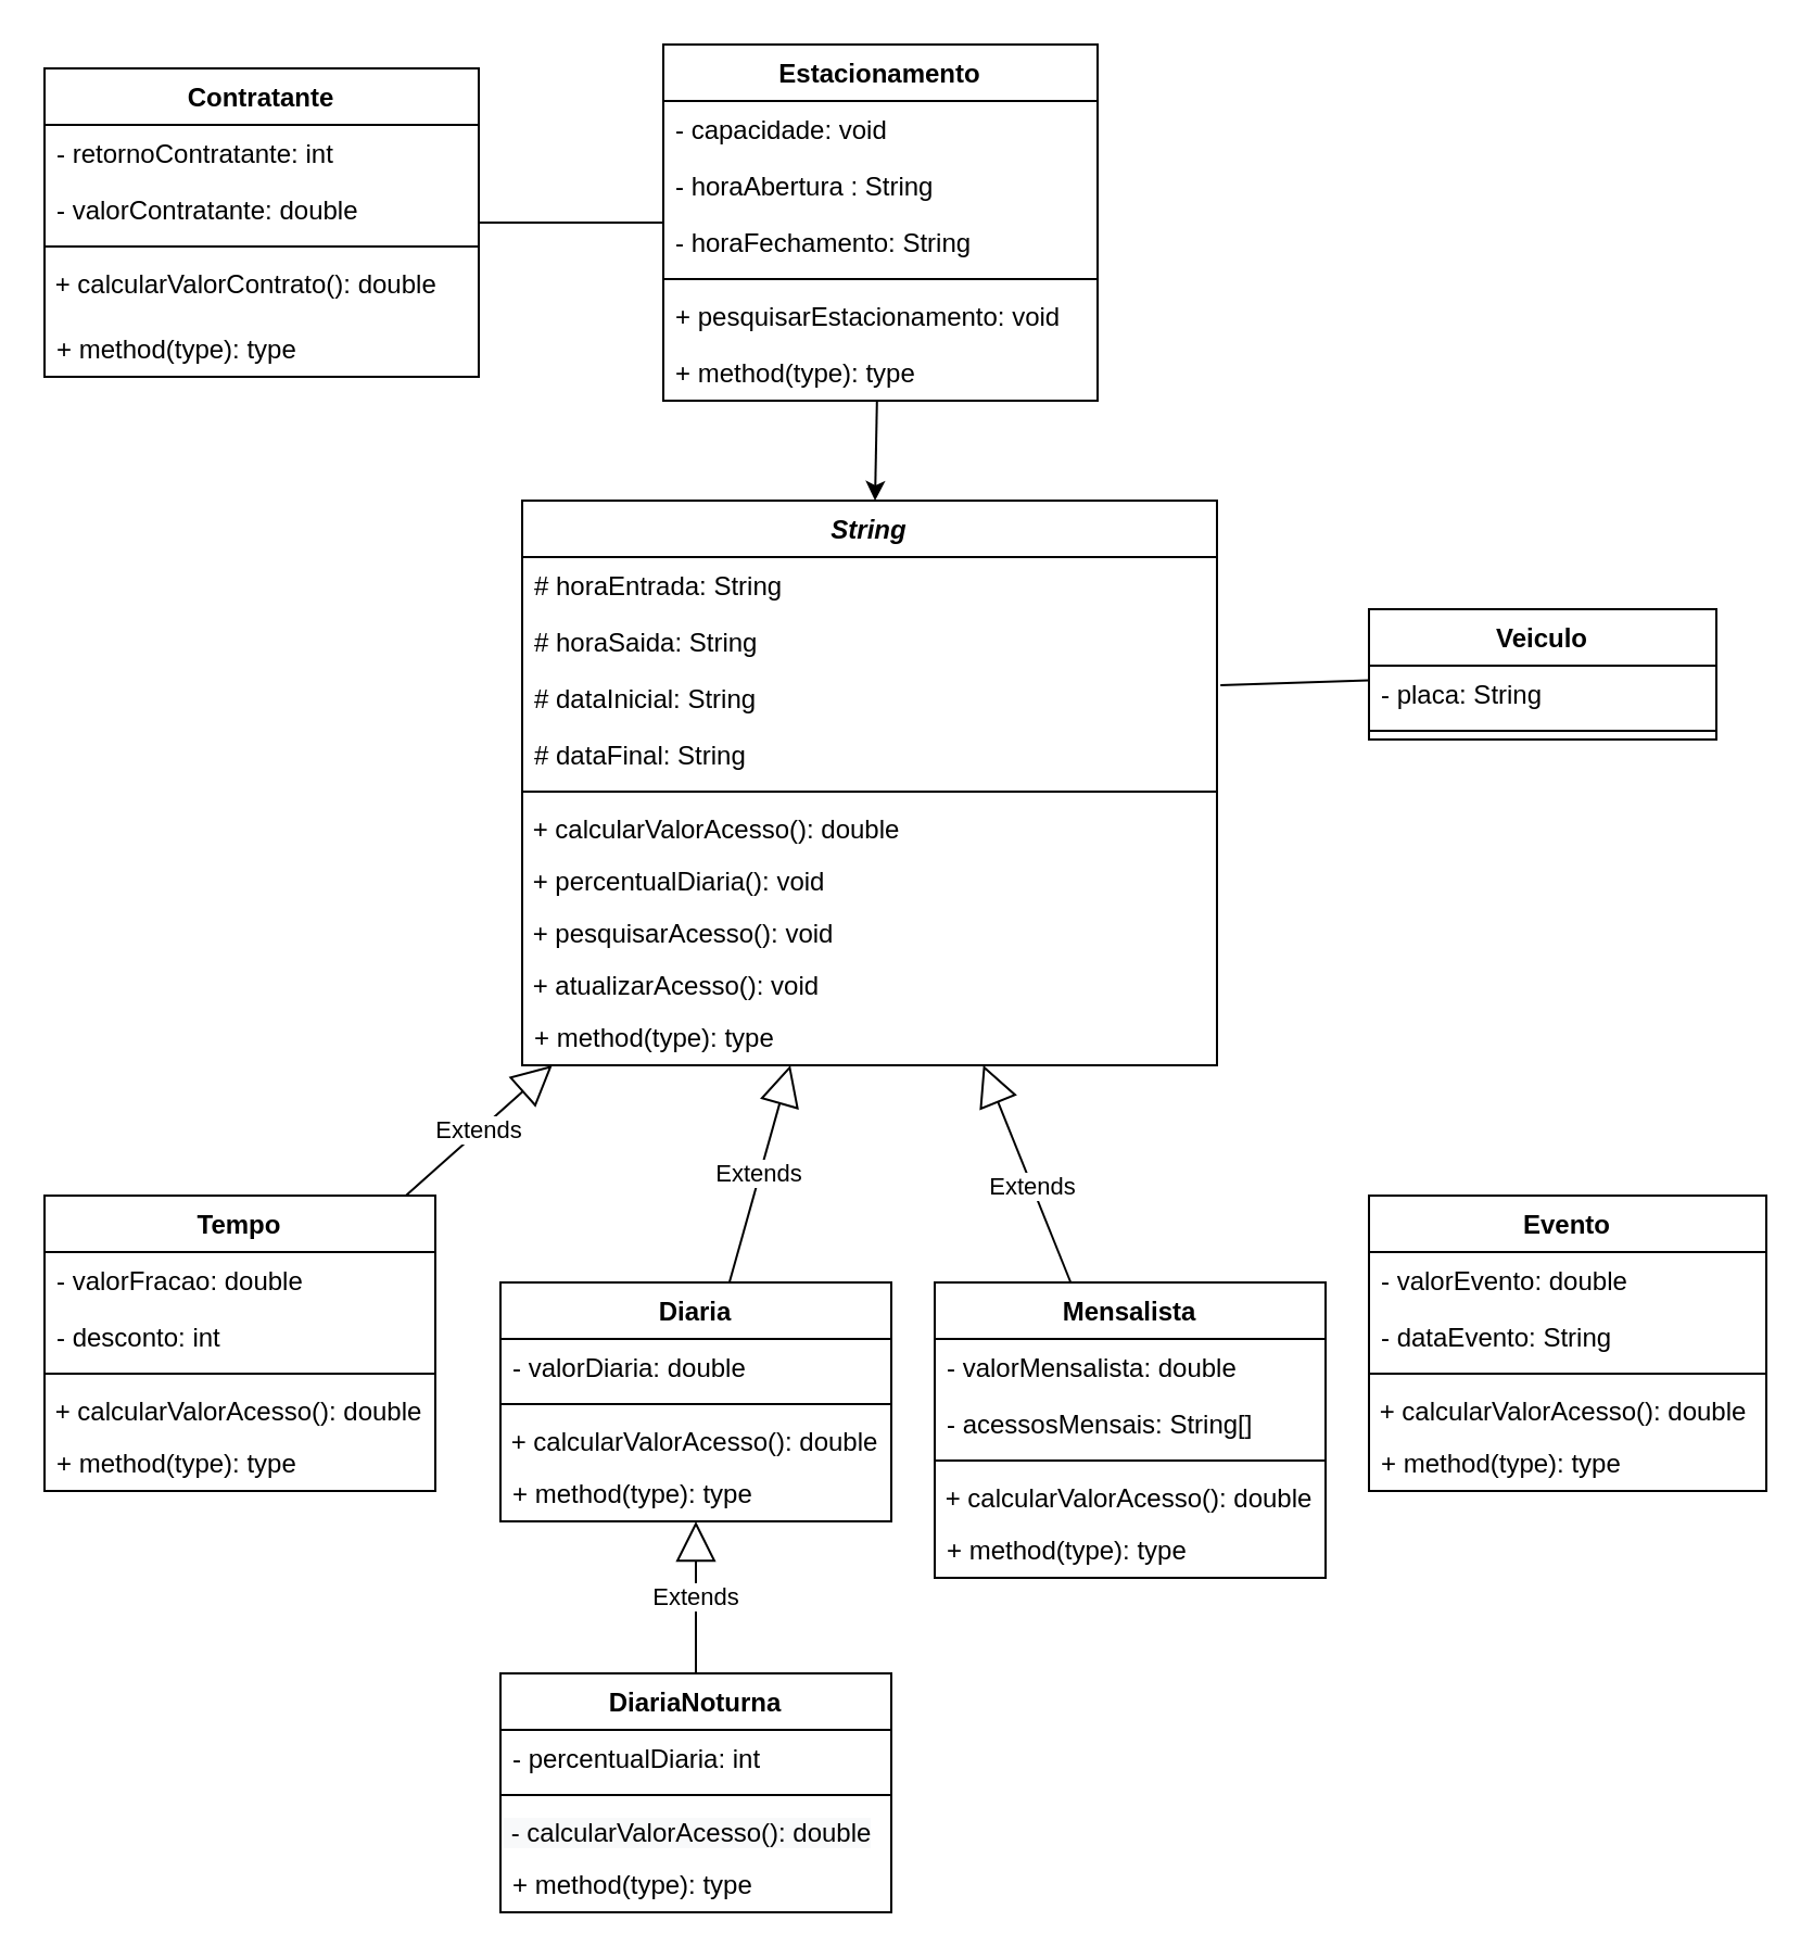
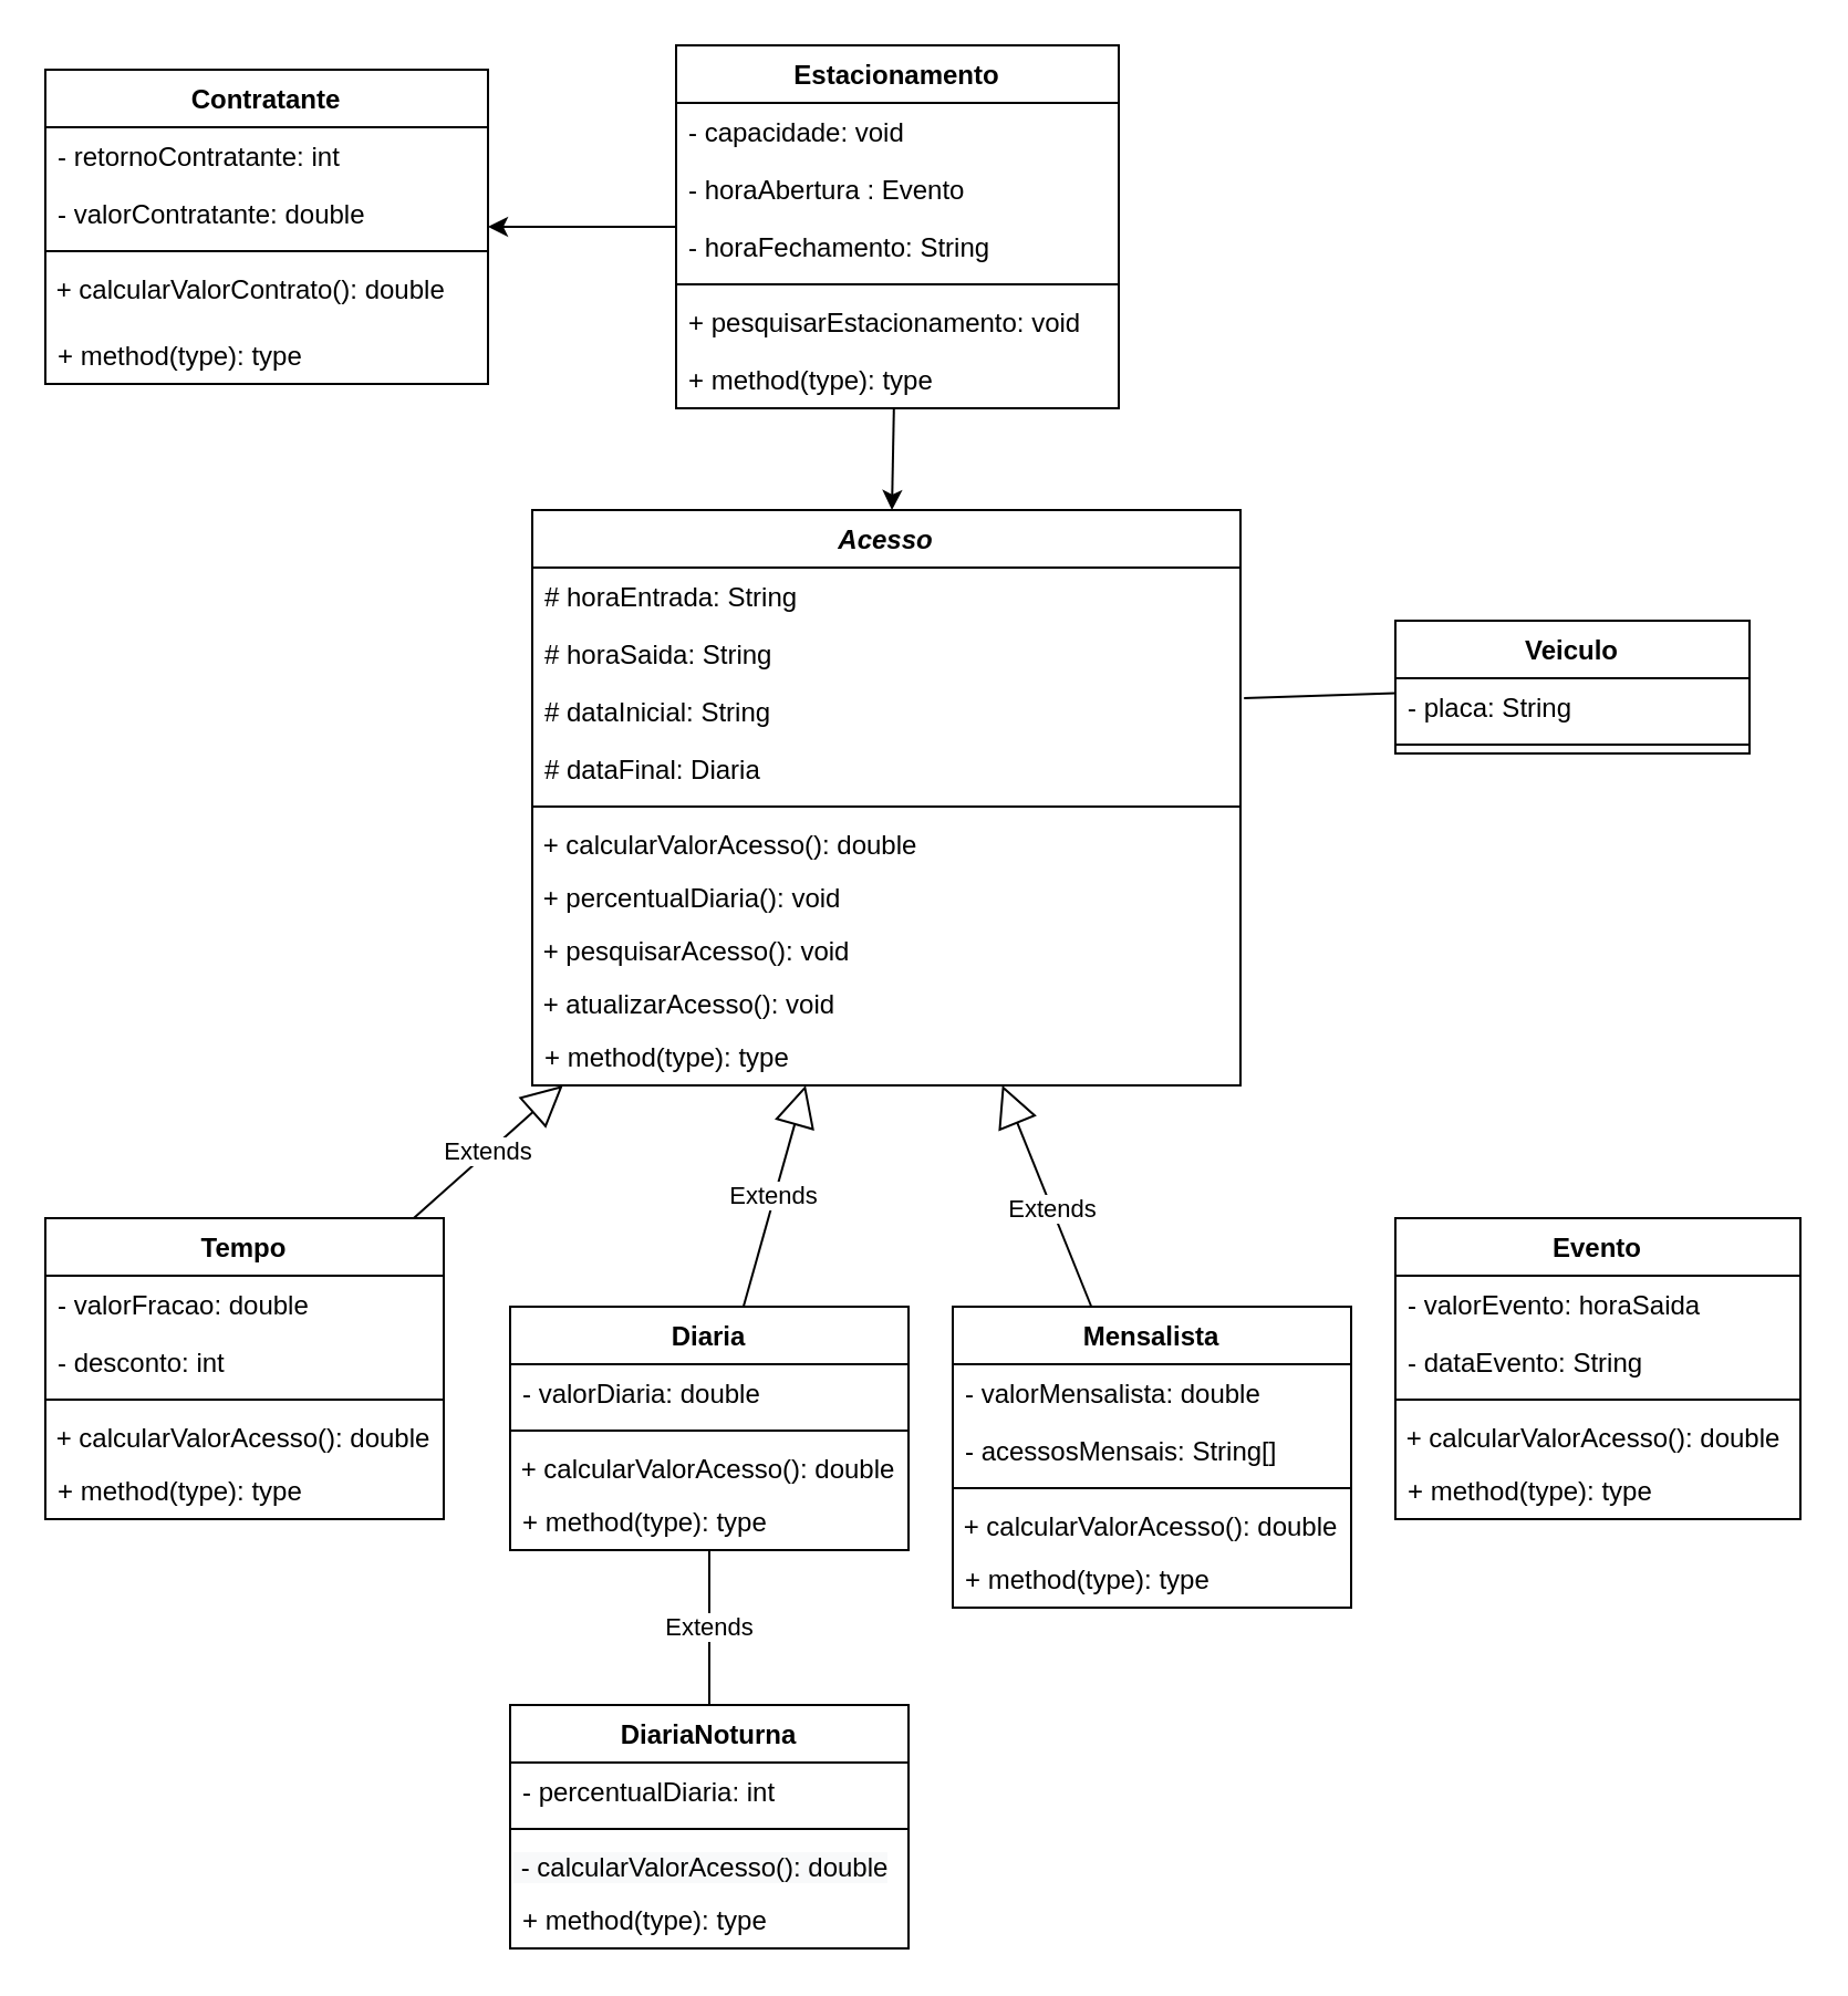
- <mxCell id="7" value="- horaAbertura : String" style="text;strokeColor=none;fillColor=none;align=left;verticalAlign=top;spacingLeft=4;spacingRight=4;overflow=hidden;rotatable=0;points=[[0,0.5],[1,0.5]];portConstraint=eastwest;" vertex="1" parent="5"><mxGeometry y="52" width="200" height="26" as="geometry" /></mxCell>
+ <mxCell id="7" value="- horaAbertura : Evento" style="text;strokeColor=none;fillColor=none;align=left;verticalAlign=top;spacingLeft=4;spacingRight=4;overflow=hidden;rotatable=0;points=[[0,0.5],[1,0.5]];portConstraint=eastwest;" vertex="1" parent="5"><mxGeometry y="52" width="200" height="26" as="geometry" /></mxCell>
- <mxCell id="57" value="" style="endArrow=none;html=1;rounded=0;" edge="1" parent="1" source="5" target="58"><mxGeometry width="50" height="50" relative="1" as="geometry"><mxPoint x="320" y="267" as="sourcePoint" /><mxPoint x="38.115" y="155" as="targetPoint" /></mxGeometry></mxCell>
+ <mxCell id="57" value="" style="endArrow=classic;html=1;rounded=0;" edge="1" parent="1" source="5" target="58"><mxGeometry width="50" height="50" relative="1" as="geometry"><mxPoint x="320" y="267" as="sourcePoint" /><mxPoint x="38.115" y="155" as="targetPoint" /></mxGeometry></mxCell>
- <mxCell id="12" value="String" style="swimlane;fontStyle=3;align=center;verticalAlign=top;childLayout=stackLayout;horizontal=1;startSize=26;horizontalStack=0;resizeParent=1;resizeParentMax=0;resizeLast=0;collapsible=1;marginBottom=0;" vertex="1" parent="1"><mxGeometry x="240" y="230" width="320" height="260" as="geometry" /></mxCell>
+ <mxCell id="12" value="Acesso" style="swimlane;fontStyle=3;align=center;verticalAlign=top;childLayout=stackLayout;horizontal=1;startSize=26;horizontalStack=0;resizeParent=1;resizeParentMax=0;resizeLast=0;collapsible=1;marginBottom=0;" vertex="1" parent="1"><mxGeometry x="240" y="230" width="320" height="260" as="geometry" /></mxCell>
- <mxCell id="16" value="# dataFinal: String" style="text;strokeColor=none;fillColor=none;align=left;verticalAlign=top;spacingLeft=4;spacingRight=4;overflow=hidden;rotatable=0;points=[[0,0.5],[1,0.5]];portConstraint=eastwest;" vertex="1" parent="12"><mxGeometry y="104" width="320" height="26" as="geometry" /></mxCell>
+ <mxCell id="16" value="# dataFinal: Diaria" style="text;strokeColor=none;fillColor=none;align=left;verticalAlign=top;spacingLeft=4;spacingRight=4;overflow=hidden;rotatable=0;points=[[0,0.5],[1,0.5]];portConstraint=eastwest;" vertex="1" parent="12"><mxGeometry y="104" width="320" height="26" as="geometry" /></mxCell>
- <mxCell id="24" value="- valorEvento: double" style="text;strokeColor=none;fillColor=none;align=left;verticalAlign=top;spacingLeft=4;spacingRight=4;overflow=hidden;rotatable=0;points=[[0,0.5],[1,0.5]];portConstraint=eastwest;" vertex="1" parent="23"><mxGeometry y="26" width="183" height="26" as="geometry" /></mxCell>
+ <mxCell id="24" value="- valorEvento: horaSaida" style="text;strokeColor=none;fillColor=none;align=left;verticalAlign=top;spacingLeft=4;spacingRight=4;overflow=hidden;rotatable=0;points=[[0,0.5],[1,0.5]];portConstraint=eastwest;" vertex="1" parent="23"><mxGeometry y="26" width="183" height="26" as="geometry" /></mxCell>
- <mxCell id="47" value="Extends" style="endArrow=block;endSize=16;endFill=0;html=1;rounded=0;" edge="1" parent="1" source="42" target="29"><mxGeometry width="160" relative="1" as="geometry"><mxPoint x="540" y="536" as="sourcePoint" /><mxPoint x="700" y="536" as="targetPoint" /></mxGeometry></mxCell>
+ <mxCell id="47" value="Extends" style="endArrow=none;endSize=16;endFill=0;html=1;rounded=0;" edge="1" parent="1" source="42" target="29"><mxGeometry width="160" relative="1" as="geometry"><mxPoint x="540" y="536" as="sourcePoint" /><mxPoint x="700" y="536" as="targetPoint" /></mxGeometry></mxCell>
